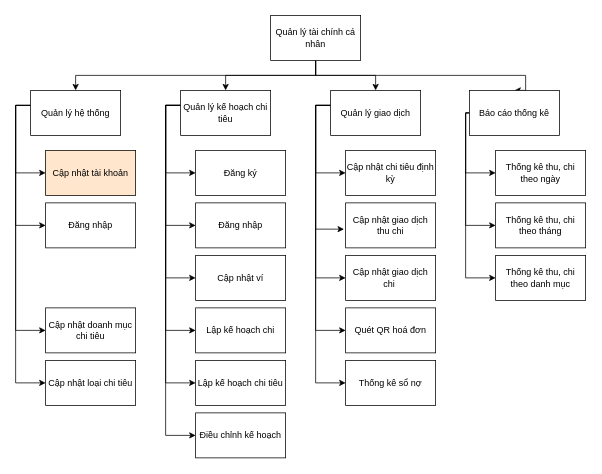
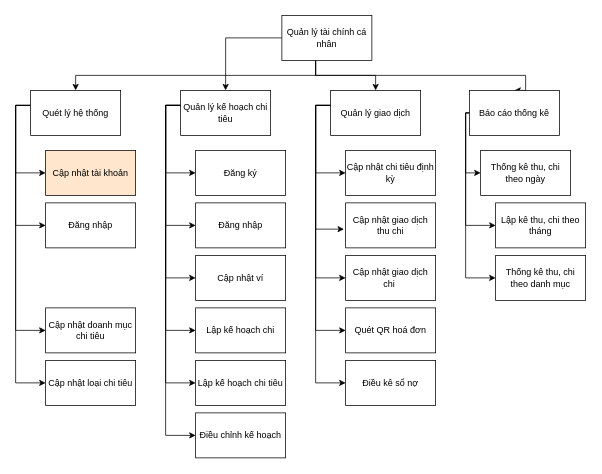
- <mxCell id="6" value="Quản lý tài chính cá nhân" style="rounded=0;whiteSpace=wrap;html=1;" parent="1" vertex="1"><mxGeometry x="360" y="20" width="120" height="60" as="geometry" /></mxCell>
+ <mxCell id="6" value="Quản lý tài chính cá nhân" style="rounded=0;whiteSpace=wrap;html=1;" parent="1" vertex="1"><mxGeometry x="375" y="20" width="120" height="60" as="geometry" /></mxCell>
- <mxCell id="11" value="Quản lý hệ thống" style="rounded=0;whiteSpace=wrap;html=1;" parent="1" vertex="1"><mxGeometry x="40" y="120" width="120" height="60" as="geometry" /></mxCell>
+ <mxCell id="11" value="Quét lý hệ thống" style="rounded=0;whiteSpace=wrap;html=1;" parent="1" vertex="1"><mxGeometry x="40" y="120" width="120" height="60" as="geometry" /></mxCell>
- <mxCell id="44" value="Thống kê thu, chi theo ngày" style="rounded=0;whiteSpace=wrap;html=1;" vertex="1" parent="1"><mxGeometry x="660" y="200" width="120" height="60" as="geometry" /></mxCell>
+ <mxCell id="44" value="Thống kê thu, chi theo ngày" style="rounded=0;whiteSpace=wrap;html=1;" vertex="1" parent="1"><mxGeometry x="640" y="200" width="120" height="60" as="geometry" /></mxCell>
- <mxCell id="46" value="Thống kê thu, chi theo tháng" style="rounded=0;whiteSpace=wrap;html=1;" vertex="1" parent="1"><mxGeometry x="660" y="270" width="120" height="60" as="geometry" /></mxCell>
+ <mxCell id="46" value="Lập kê thu, chi theo tháng" style="rounded=0;whiteSpace=wrap;html=1;" vertex="1" parent="1"><mxGeometry x="660" y="270" width="120" height="60" as="geometry" /></mxCell>
- <mxCell id="37" value="Thống kê sổ nợ" style="rounded=0;whiteSpace=wrap;html=1;" parent="1" vertex="1"><mxGeometry x="460" y="480" width="120" height="60" as="geometry" /></mxCell>
+ <mxCell id="37" value="Điều kê sổ nợ" style="rounded=0;whiteSpace=wrap;html=1;" parent="1" vertex="1"><mxGeometry x="460" y="480" width="120" height="60" as="geometry" /></mxCell>
